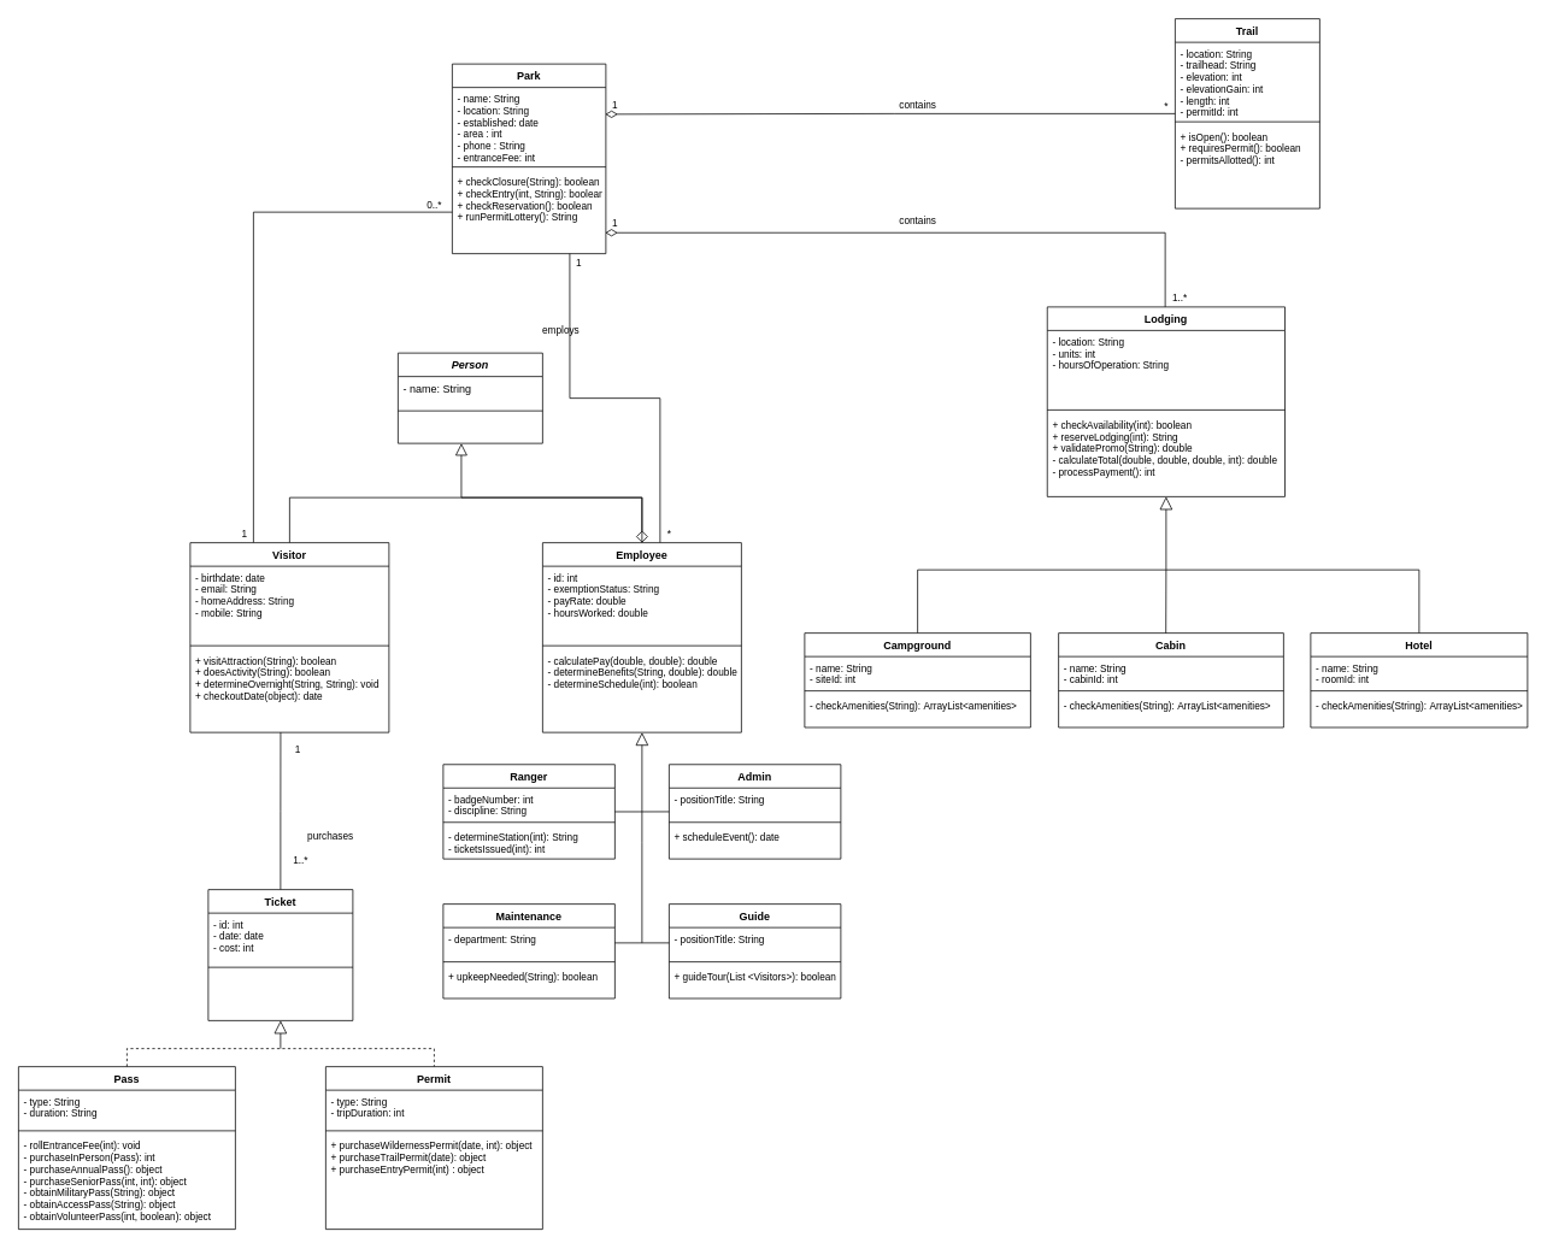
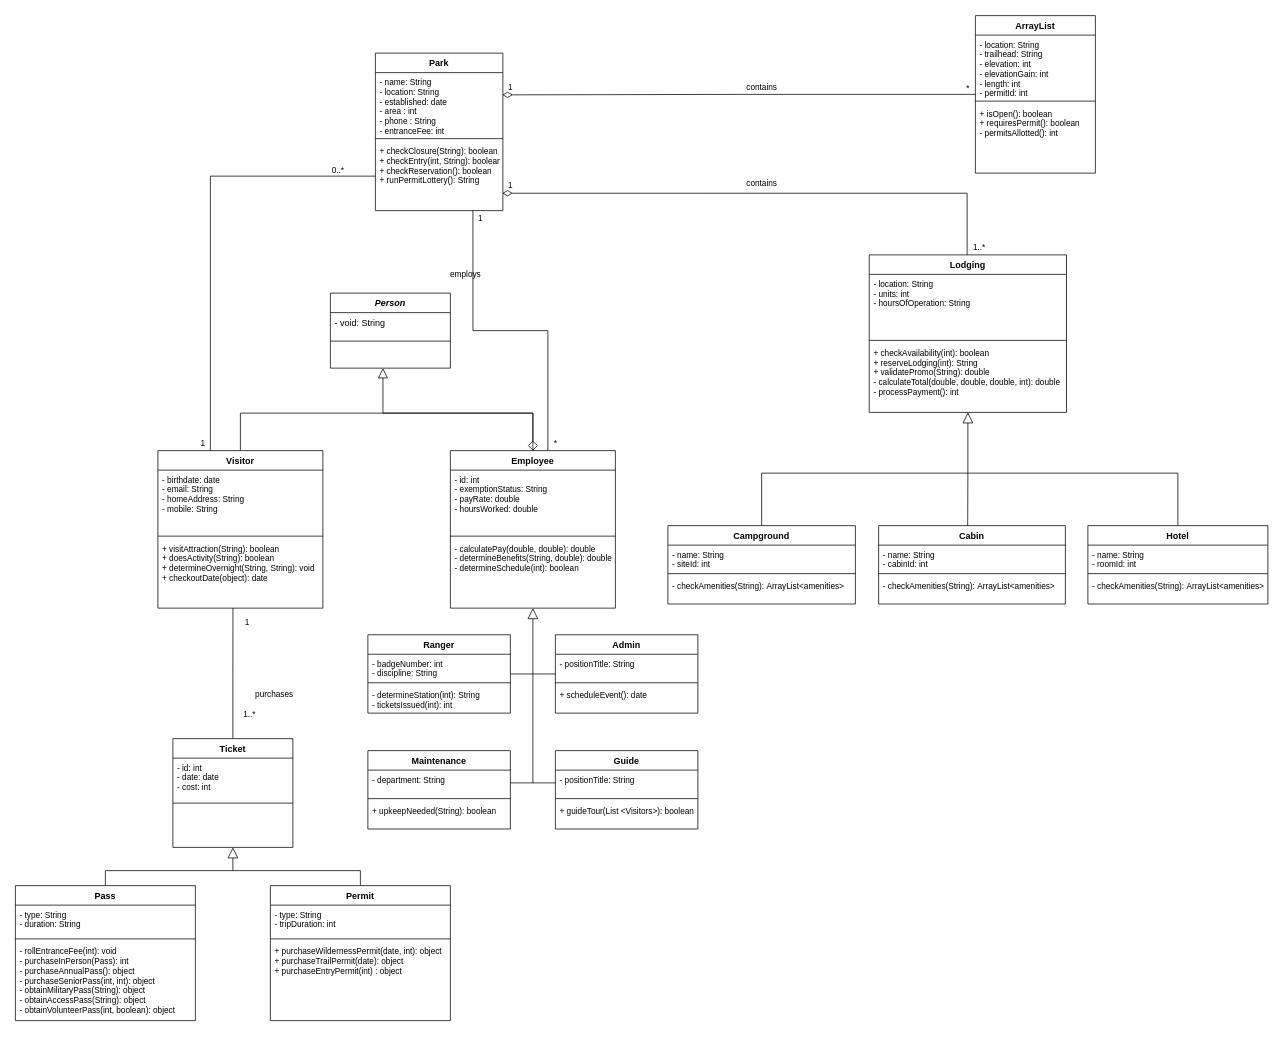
- <mxCell id="3" value="Trail" style="swimlane;fontStyle=1;align=center;verticalAlign=top;childLayout=stackLayout;horizontal=1;startSize=26;horizontalStack=0;resizeParent=1;resizeLast=0;collapsible=1;marginBottom=0;rounded=0;shadow=0;strokeWidth=1;" parent="1" vertex="1"><mxGeometry x="1300" y="20" width="160" height="210" as="geometry"><mxRectangle x="230" y="140" width="160" height="26" as="alternateBounds" /></mxGeometry></mxCell>
+ <mxCell id="3" value="ArrayList" style="swimlane;fontStyle=1;align=center;verticalAlign=top;childLayout=stackLayout;horizontal=1;startSize=26;horizontalStack=0;resizeParent=1;resizeLast=0;collapsible=1;marginBottom=0;rounded=0;shadow=0;strokeWidth=1;" parent="1" vertex="1"><mxGeometry x="1300" y="20" width="160" height="210" as="geometry"><mxRectangle x="230" y="140" width="160" height="26" as="alternateBounds" /></mxGeometry></mxCell>
- <mxCell id="92" value="0..*" style="text;html=1;align=center;verticalAlign=middle;resizable=0;points=[];autosize=1;strokeColor=none;fillColor=none;fontSize=11;" vertex="1" parent="1"><mxGeometry x="465" y="216" width="30" height="20" as="geometry" /></mxCell>
+ <mxCell id="92" value="0..*" style="text;html=1;align=center;verticalAlign=middle;resizable=0;points=[];autosize=1;strokeColor=none;fillColor=none;fontSize=11;" vertex="1" parent="1"><mxGeometry x="435" y="216" width="30" height="20" as="geometry" /></mxCell>
- <mxCell id="59" value="- name: String" style="text;strokeColor=none;fillColor=none;align=left;verticalAlign=top;spacingLeft=4;spacingRight=4;overflow=hidden;rotatable=0;points=[[0,0.5],[1,0.5]];portConstraint=eastwest;" vertex="1" parent="58"><mxGeometry y="26" width="160" height="34" as="geometry" /></mxCell>
+ <mxCell id="59" value="- void: String" style="text;strokeColor=none;fillColor=none;align=left;verticalAlign=top;spacingLeft=4;spacingRight=4;overflow=hidden;rotatable=0;points=[[0,0.5],[1,0.5]];portConstraint=eastwest;" vertex="1" parent="58"><mxGeometry y="26" width="160" height="34" as="geometry" /></mxCell>
- <mxCell id="40" style="edgeStyle=orthogonalEdgeStyle;rounded=0;orthogonalLoop=1;jettySize=auto;html=1;entryX=0.5;entryY=0;entryDx=0;entryDy=0;startArrow=none;startFill=0;endArrow=none;endFill=0;startSize=12;endSize=11;dashed=1;" edge="1" parent="1" source="41" target="45"><mxGeometry relative="1" as="geometry"><Array as="points"><mxPoint x="140" y="1160" /><mxPoint x="480" y="1160" /></Array></mxGeometry></mxCell>
+ <mxCell id="40" style="edgeStyle=orthogonalEdgeStyle;rounded=0;orthogonalLoop=1;jettySize=auto;html=1;entryX=0.5;entryY=0;entryDx=0;entryDy=0;startArrow=none;startFill=0;endArrow=none;endFill=0;startSize=12;endSize=11;" edge="1" parent="1" source="41" target="45"><mxGeometry relative="1" as="geometry"><Array as="points"><mxPoint x="140" y="1160" /><mxPoint x="480" y="1160" /></Array></mxGeometry></mxCell>
